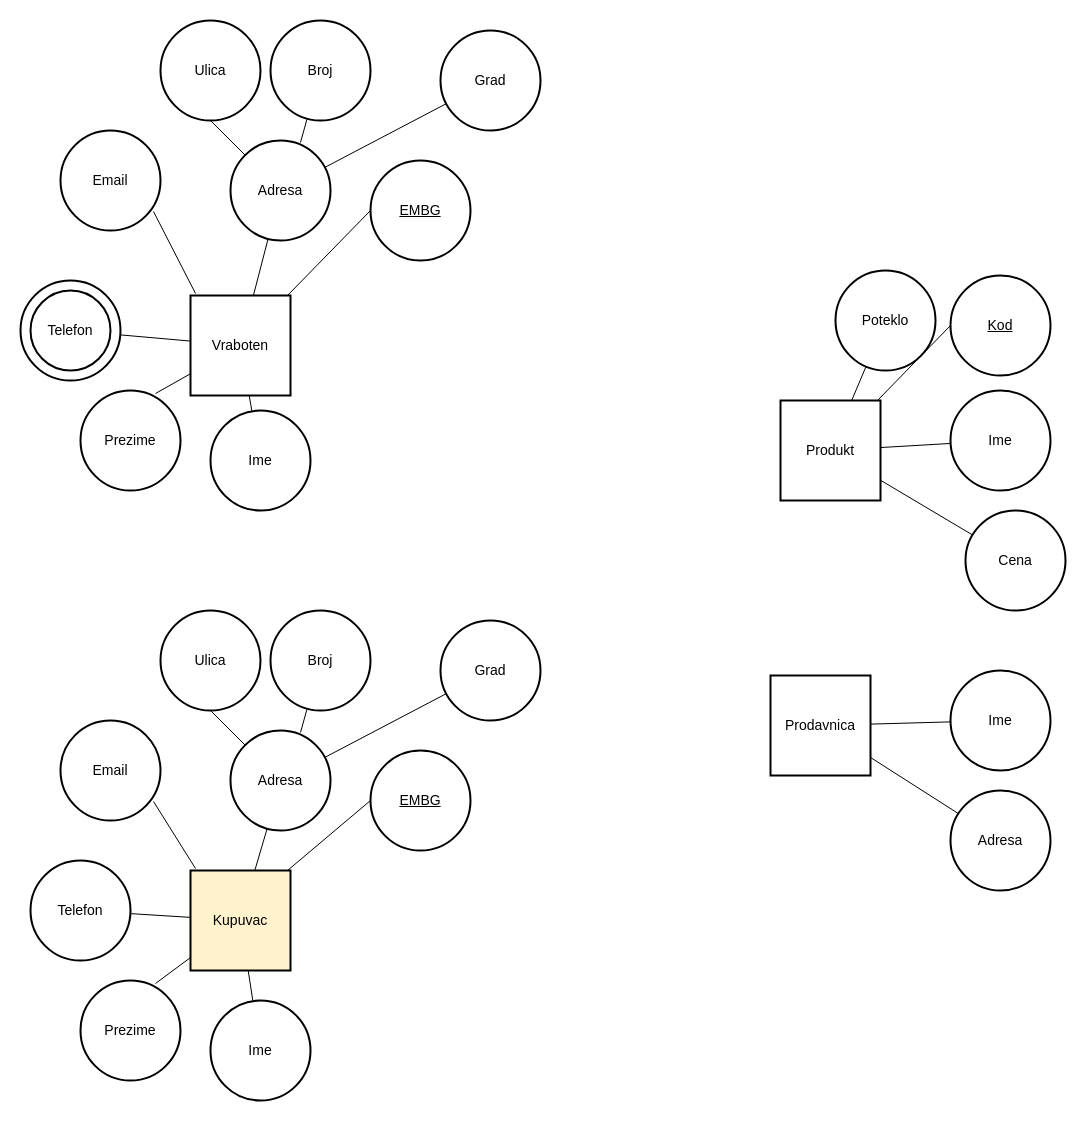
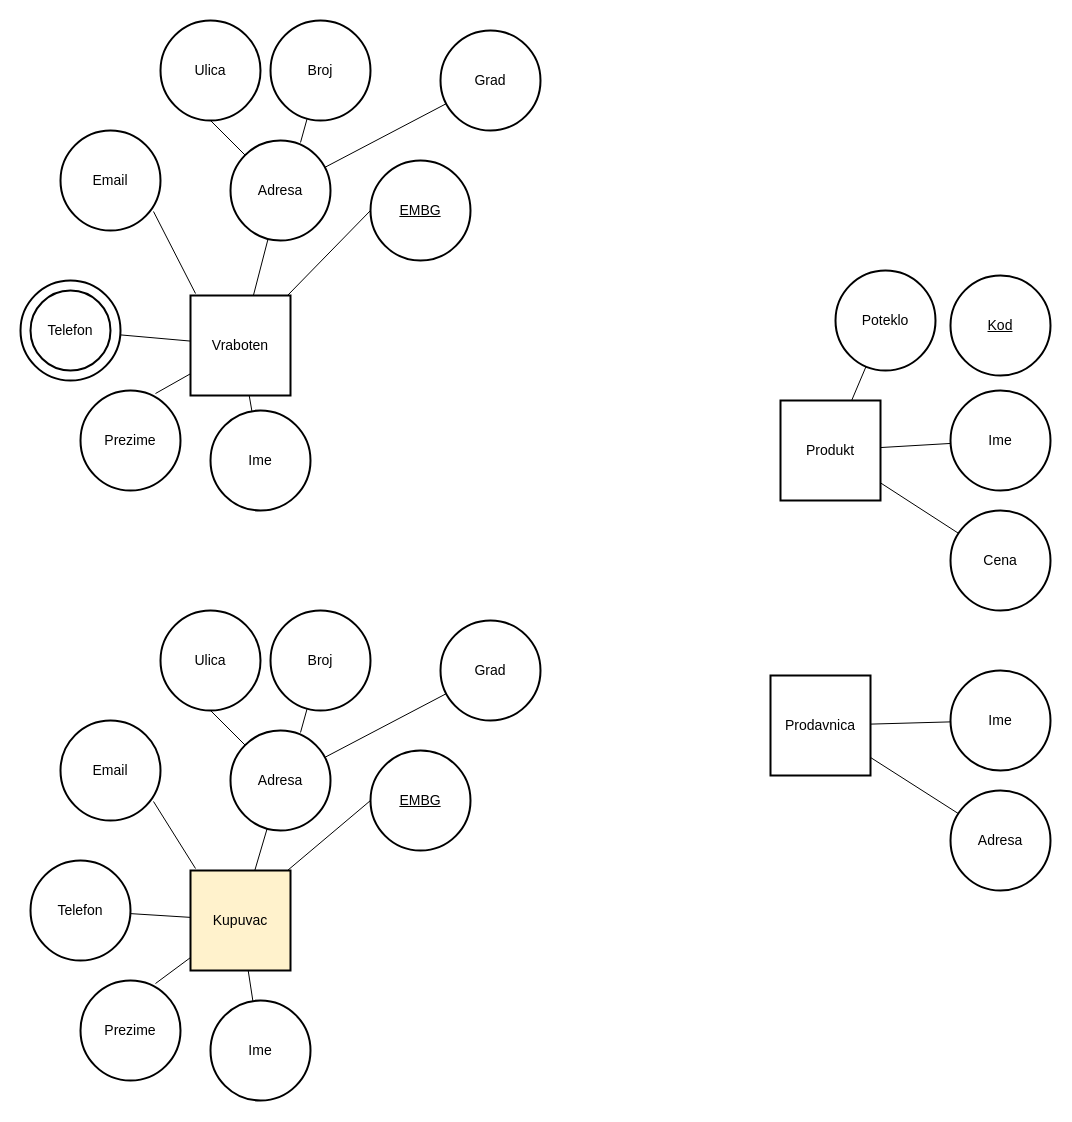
- <mxCell id="27" value="" style="fontSize=12;html=1;endArrow=none;endFill=0;entryX=0.97;entryY=0;entryDx=0;entryDy=0;exitX=0;exitY=0.5;exitDx=0;exitDy=0;entryPerimeter=0;" edge="1" parent="1" source="24" target="21"><mxGeometry width="100" height="100" relative="1" as="geometry"><mxPoint x="854.645" y="299.645" as="sourcePoint" /><mxPoint x="820" y="265" as="targetPoint" /></mxGeometry></mxCell>
- <mxCell id="23" value="&lt;div&gt;Cena&lt;/div&gt;" style="ellipse;shape=ellipse;margin=10;strokeWidth=2;fontSize=14;whiteSpace=wrap;html=1;align=center;gradientColor=#ffffff;" vertex="1" parent="1"><mxGeometry x="965" y="510" width="100" height="100" as="geometry" /></mxCell>
+ <mxCell id="23" value="&lt;div&gt;Cena&lt;/div&gt;" style="ellipse;shape=ellipse;margin=10;strokeWidth=2;fontSize=14;whiteSpace=wrap;html=1;align=center;gradientColor=#ffffff;" vertex="1" parent="1"><mxGeometry x="950" y="510" width="100" height="100" as="geometry" /></mxCell>
